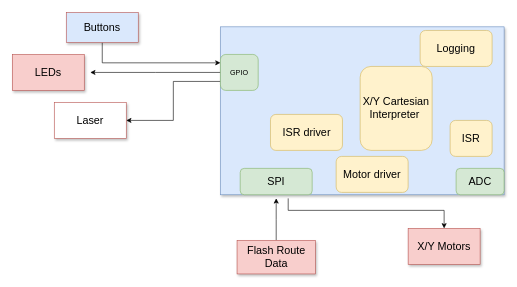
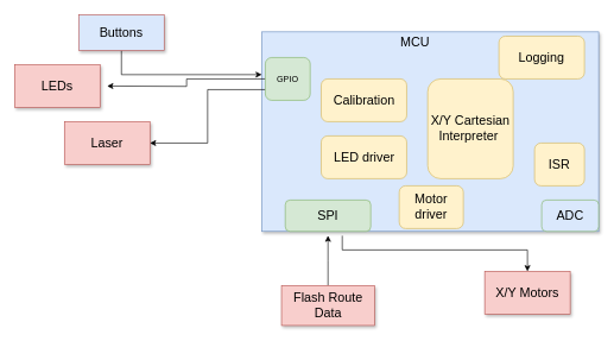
+ <mxCell id="14" value="MCU" style="text;html=1;strokeColor=none;fillColor=none;align=center;verticalAlign=middle;whiteSpace=wrap;rounded=0;fontSize=18;" vertex="1" parent="1"><mxGeometry x="510" y="44" width="144.75" height="30" as="geometry" /></mxCell>
- <mxCell id="13" value="GPIO" style="rounded=1;whiteSpace=wrap;html=1;fillColor=#d5e8d4;strokeColor=#82b366;" vertex="1" parent="1"><mxGeometry x="367" y="90" width="63" height="60" as="geometry" /></mxCell>
+ <mxCell id="13" value="GPIO" style="rounded=1;whiteSpace=wrap;html=1;fillColor=#d5e8d4;strokeColor=#82b366;" vertex="1" parent="1"><mxGeometry x="372" y="80" width="63" height="60" as="geometry" /></mxCell>
+ <mxCell id="16" value="Calibration" style="rounded=1;whiteSpace=wrap;html=1;fontSize=18;fillColor=#fff2cc;strokeColor=#d6b656;" vertex="1" parent="1"><mxGeometry x="450.5" y="110" width="120" height="60" as="geometry" /></mxCell>
- <mxCell id="4" value="Laser" style="whiteSpace=wrap;html=1;shadow=1;fontSize=18;fillColor=#ffffff;strokeColor=#b85450;" parent="1" vertex="1"><mxGeometry x="90" y="170" width="120" height="60" as="geometry" /></mxCell>
+ <mxCell id="4" value="Laser" style="whiteSpace=wrap;html=1;shadow=1;fontSize=18;fillColor=#f8cecc;strokeColor=#b85450;" parent="1" vertex="1"><mxGeometry x="90" y="170" width="120" height="60" as="geometry" /></mxCell>
- <mxCell id="17" value="ISR driver" style="rounded=1;whiteSpace=wrap;html=1;fontSize=18;fillColor=#fff2cc;strokeColor=#d6b656;" vertex="1" parent="1"><mxGeometry x="450.5" y="190" width="120" height="60" as="geometry" /></mxCell>
+ <mxCell id="17" value="LED driver" style="rounded=1;whiteSpace=wrap;html=1;fontSize=18;fillColor=#fff2cc;strokeColor=#d6b656;" vertex="1" parent="1"><mxGeometry x="450.5" y="190" width="120" height="60" as="geometry" /></mxCell>
- <mxCell id="19" value="Motor driver" style="rounded=1;whiteSpace=wrap;html=1;fontSize=18;fillColor=#fff2cc;strokeColor=#d6b656;" vertex="1" parent="1"><mxGeometry x="560" y="260" width="120" height="60" as="geometry" /></mxCell>
+ <mxCell id="19" value="Motor driver" style="rounded=1;whiteSpace=wrap;html=1;fontSize=18;fillColor=#fff2cc;strokeColor=#d6b656;" vertex="1" parent="1"><mxGeometry x="560" y="260" width="90" height="60" as="geometry" /></mxCell>
- <mxCell id="21" value="ADC" style="rounded=1;whiteSpace=wrap;html=1;fontSize=18;fillColor=#d5e8d4;strokeColor=#82b366;" vertex="1" parent="1"><mxGeometry x="760" y="280" width="80" height="44" as="geometry" /></mxCell>
+ <mxCell id="21" value="ADC" style="rounded=1;whiteSpace=wrap;html=1;fontSize=18;fillColor=#dae8fc;strokeColor=#82b366;" vertex="1" parent="1"><mxGeometry x="760" y="280" width="80" height="44" as="geometry" /></mxCell>
